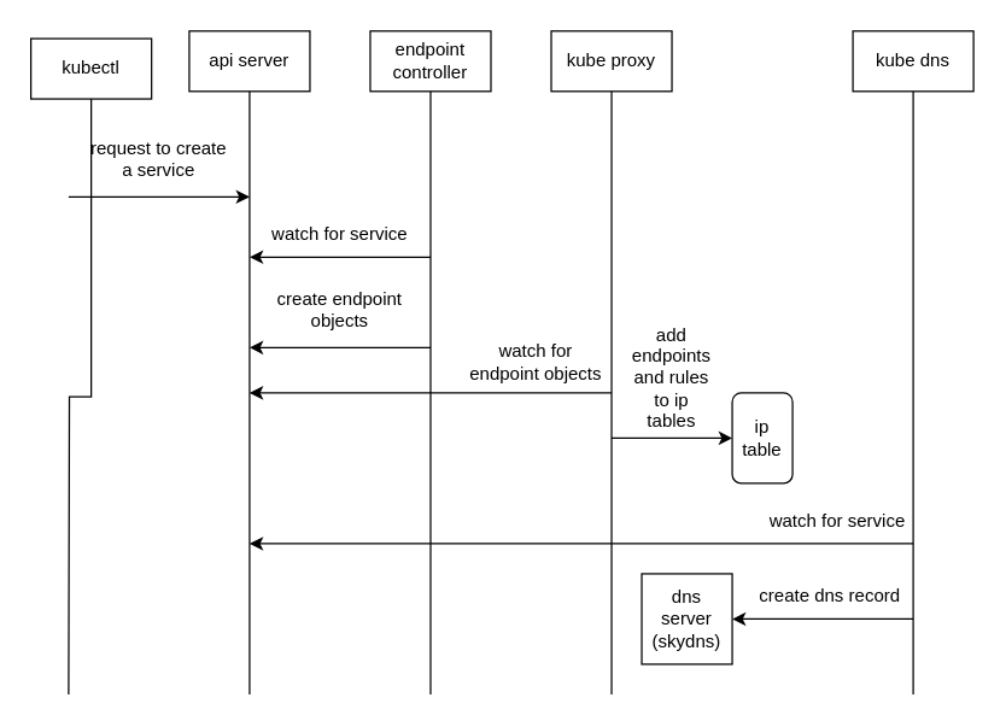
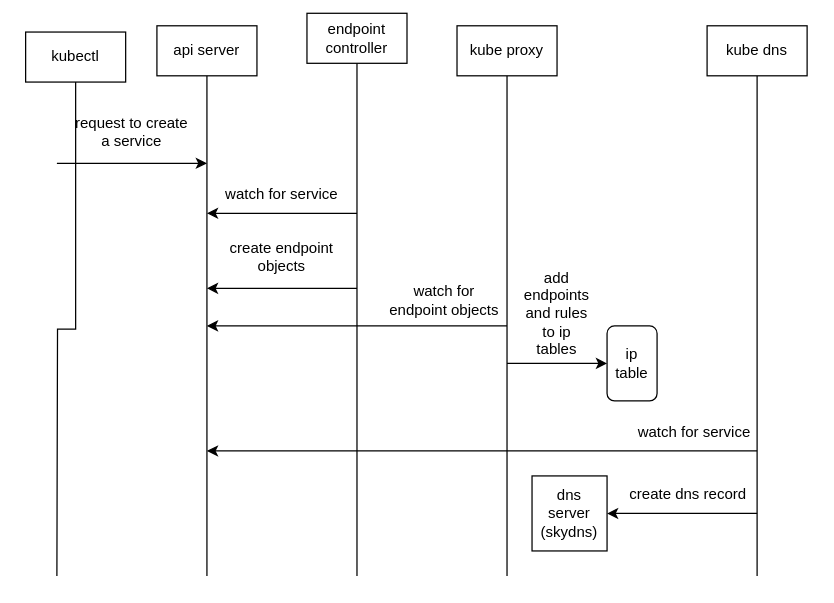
- <mxCell id="7" value="endpoint controller" style="rounded=0;whiteSpace=wrap;html=1;" vertex="1" parent="1"><mxGeometry x="245" y="20" width="80" height="40" as="geometry" /></mxCell>
+ <mxCell id="7" value="endpoint controller" style="rounded=0;whiteSpace=wrap;html=1;" vertex="1" parent="1"><mxGeometry x="245" y="10" width="80" height="40" as="geometry" /></mxCell>
